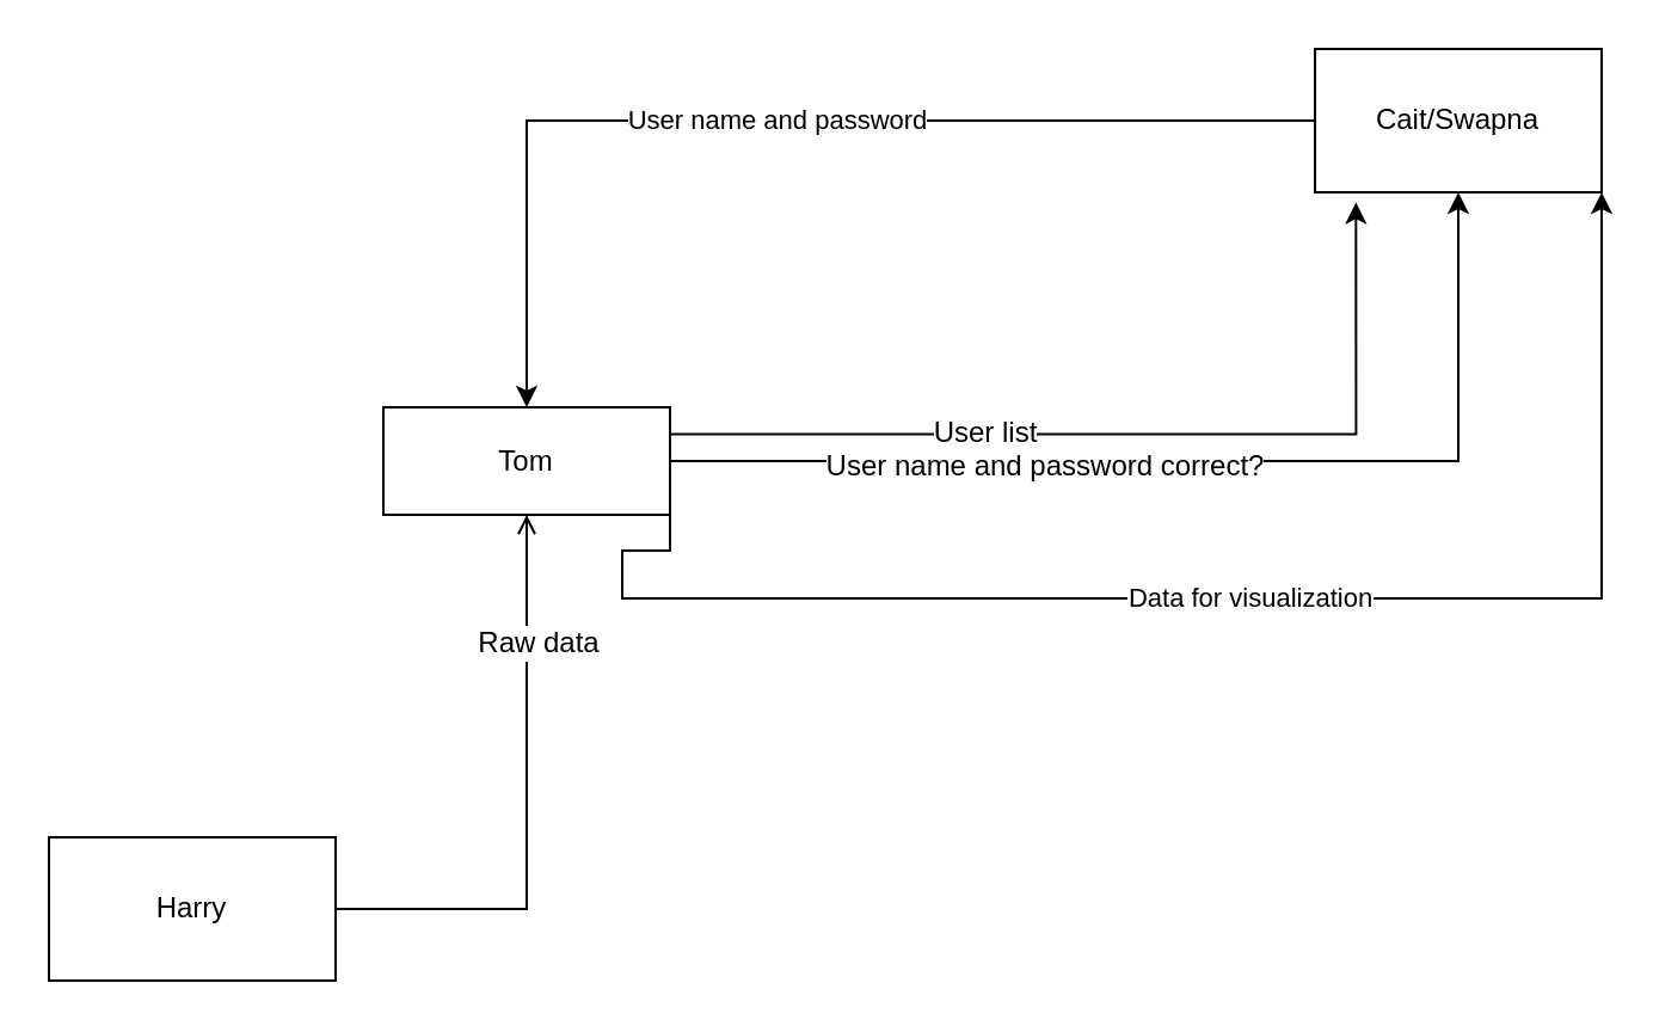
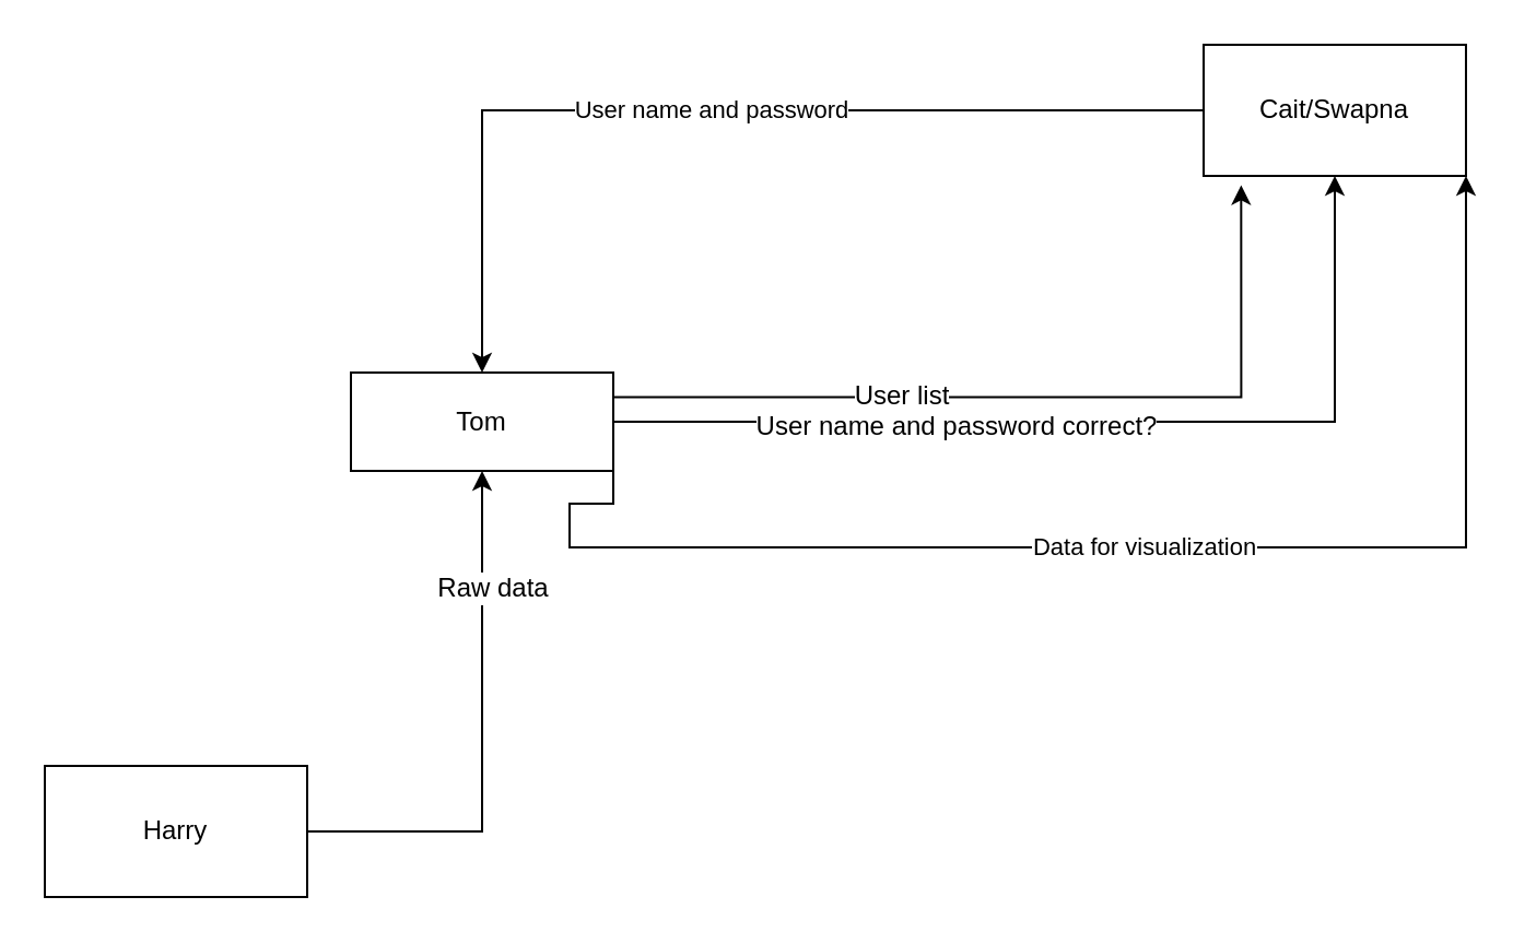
- <mxCell id="10" style="edgeStyle=orthogonalEdgeStyle;rounded=0;orthogonalLoop=1;jettySize=auto;html=1;entryX=0.5;entryY=1;entryDx=0;entryDy=0;endArrow=open;" parent="1" source="12" target="9" edge="1"><mxGeometry relative="1" as="geometry" /></mxCell>
+ <mxCell id="10" style="edgeStyle=orthogonalEdgeStyle;rounded=0;orthogonalLoop=1;jettySize=auto;html=1;entryX=0.5;entryY=1;entryDx=0;entryDy=0;" parent="1" source="12" target="9" edge="1"><mxGeometry relative="1" as="geometry" /></mxCell>
